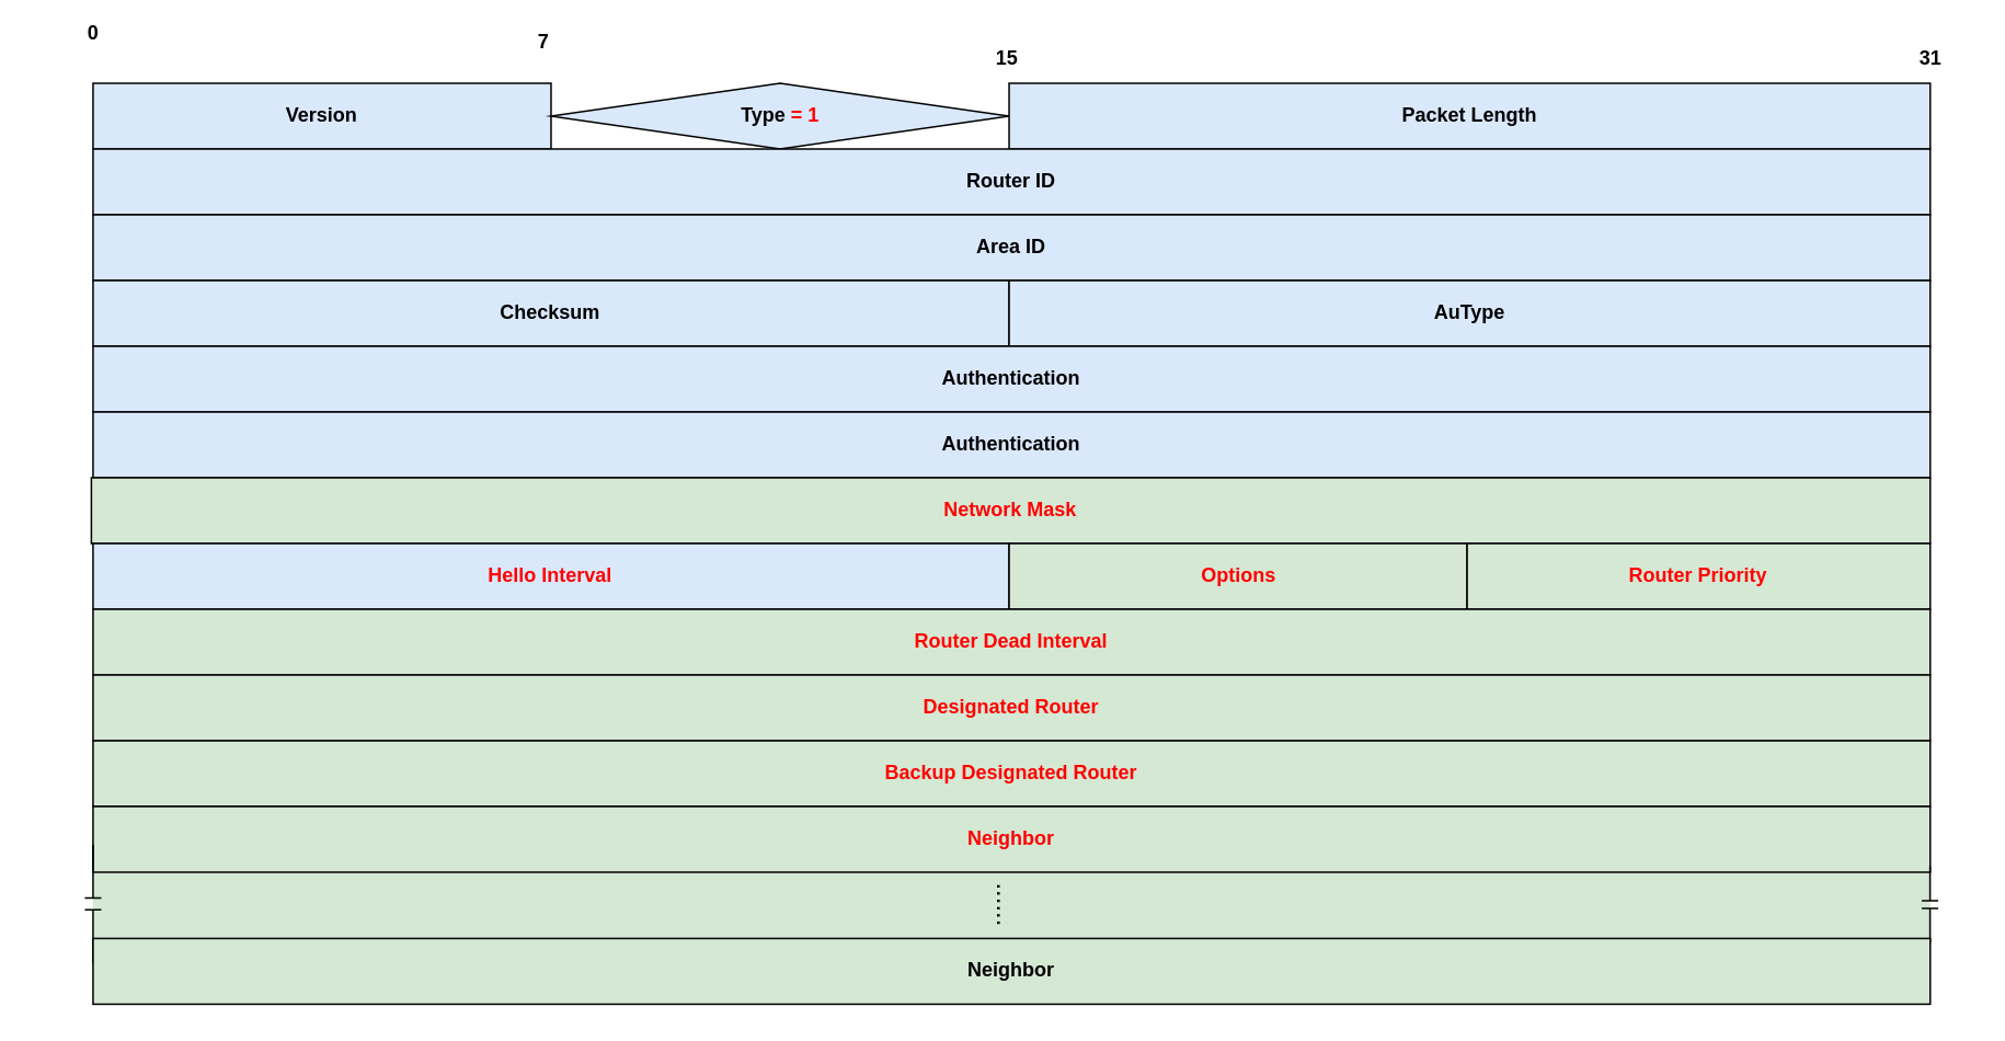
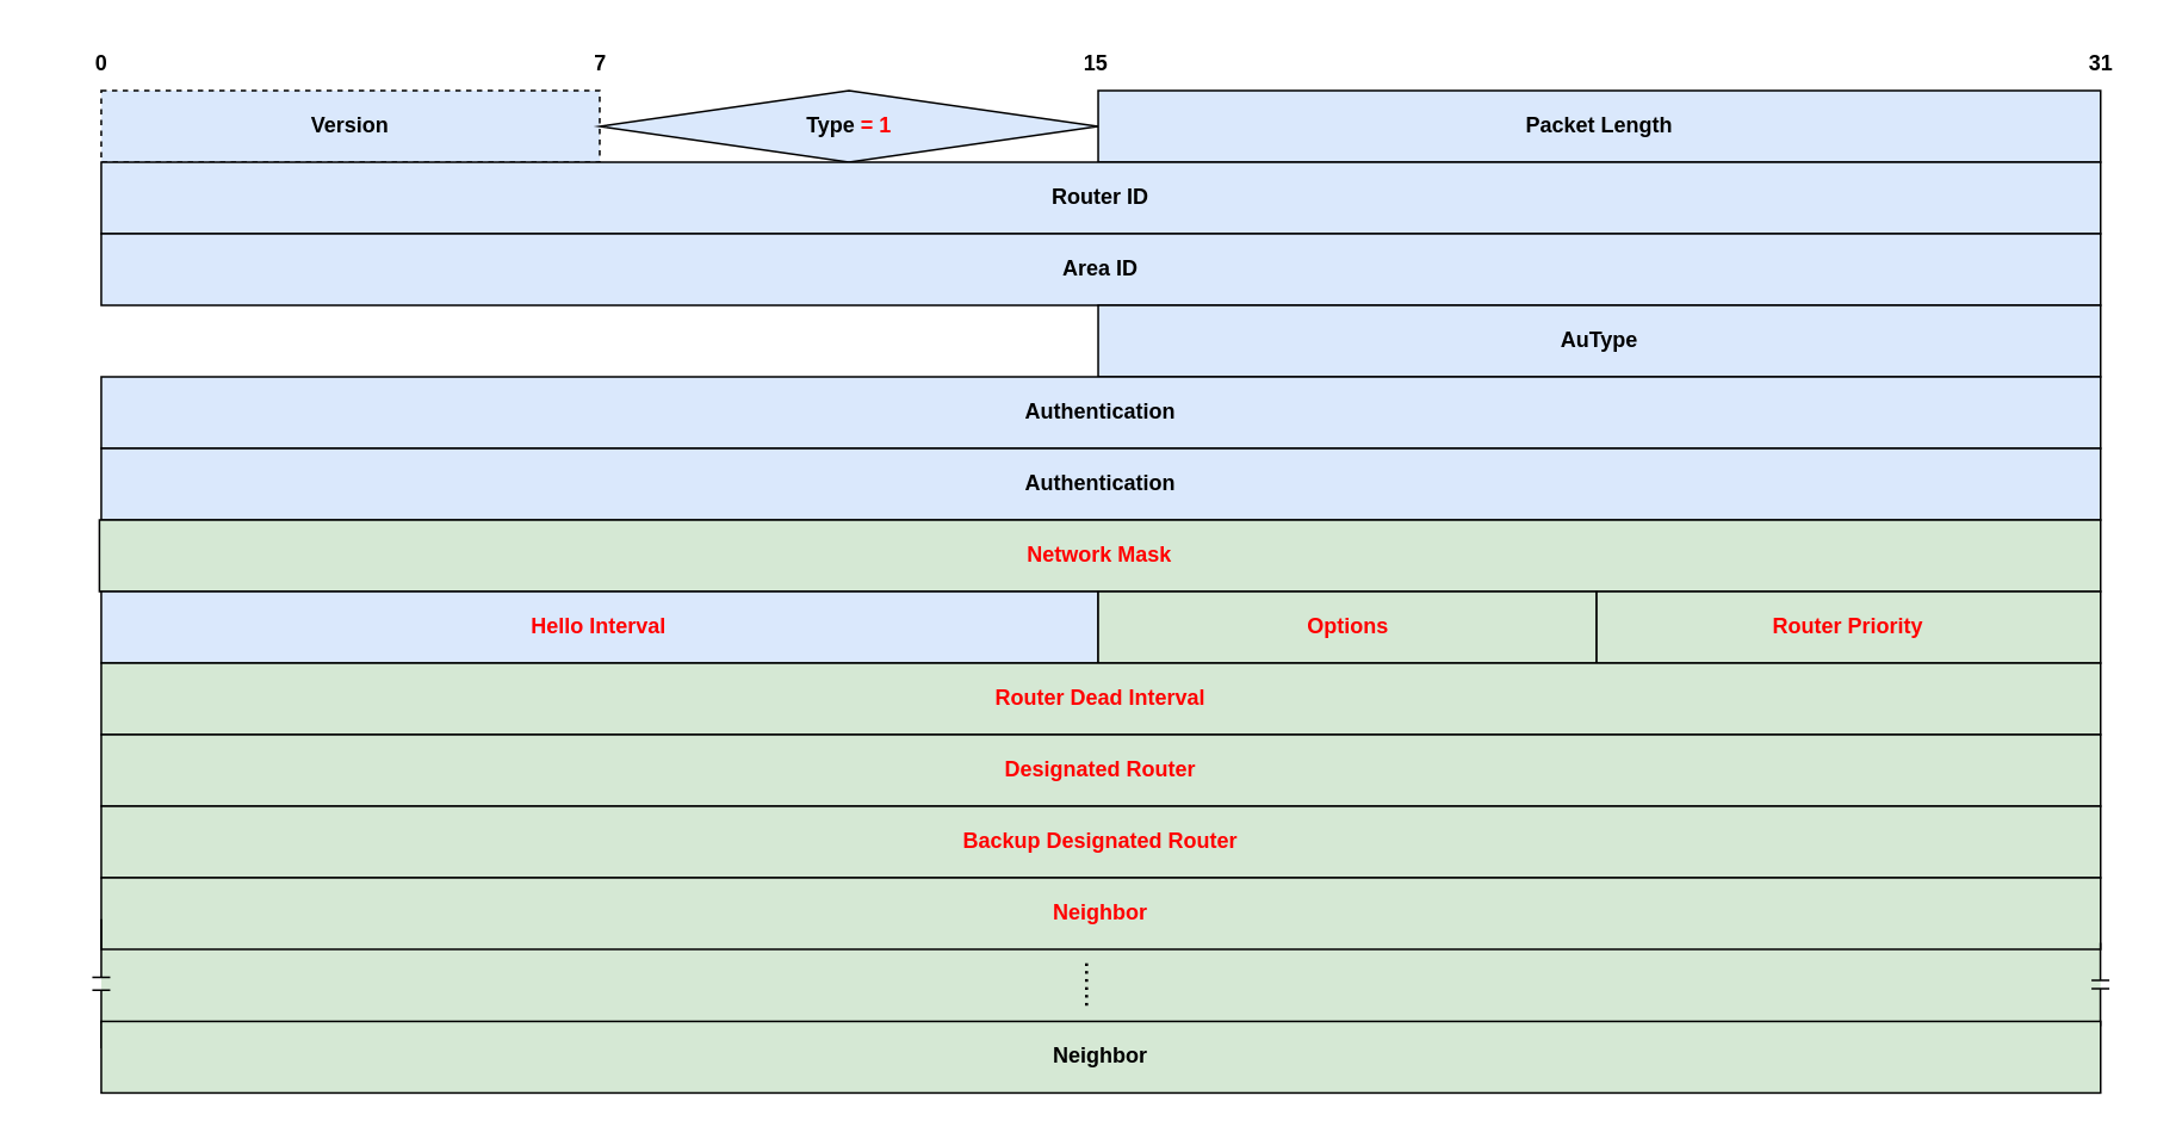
- <mxCell id="8" value="&lt;span&gt;0&lt;/span&gt;" style="text;html=1;align=center;verticalAlign=middle;resizable=0;points=[];autosize=1;strokeColor=none;fillColor=none;fontStyle=1" parent="1" vertex="1"><mxGeometry x="41.13" y="5" width="30" height="30" as="geometry" /></mxCell>
+ <mxCell id="8" value="&lt;span&gt;0&lt;/span&gt;" style="text;html=1;align=center;verticalAlign=middle;resizable=0;points=[];autosize=1;strokeColor=none;fillColor=none;fontStyle=1" parent="1" vertex="1"><mxGeometry x="41.13" y="20" width="30" height="30" as="geometry" /></mxCell>
- <mxCell id="9" value="&lt;span&gt;7&lt;/span&gt;" style="text;html=1;align=center;verticalAlign=middle;resizable=0;points=[];autosize=1;strokeColor=none;fillColor=none;fontStyle=1" parent="1" vertex="1"><mxGeometry x="314.824" y="10" width="30" height="30" as="geometry" /></mxCell>
+ <mxCell id="9" value="&lt;span&gt;7&lt;/span&gt;" style="text;html=1;align=center;verticalAlign=middle;resizable=0;points=[];autosize=1;strokeColor=none;fillColor=none;fontStyle=1" parent="1" vertex="1"><mxGeometry x="319.824" y="20" width="30" height="30" as="geometry" /></mxCell>
- <mxCell id="3" value="&lt;span&gt;Version&lt;/span&gt;" style="rounded=0;whiteSpace=wrap;html=1;fillColor=#dae8fc;strokeColor=#000000;fontStyle=1" parent="1" vertex="1"><mxGeometry x="56.128" y="50" width="278.694" height="40" as="geometry" /></mxCell>
+ <mxCell id="3" value="&lt;span&gt;Version&lt;/span&gt;" style="rounded=0;whiteSpace=wrap;html=1;fillColor=#dae8fc;strokeColor=#000000;fontStyle=1;dashed=1;" parent="1" vertex="1"><mxGeometry x="56.128" y="50" width="278.694" height="40" as="geometry" /></mxCell>
- <mxCell id="12" value="Checksum" style="rounded=0;whiteSpace=wrap;html=1;fillColor=#dae8fc;strokeColor=#000000;fontStyle=1" parent="1" vertex="1"><mxGeometry x="56.128" y="170" width="557.389" height="40" as="geometry" /></mxCell>
